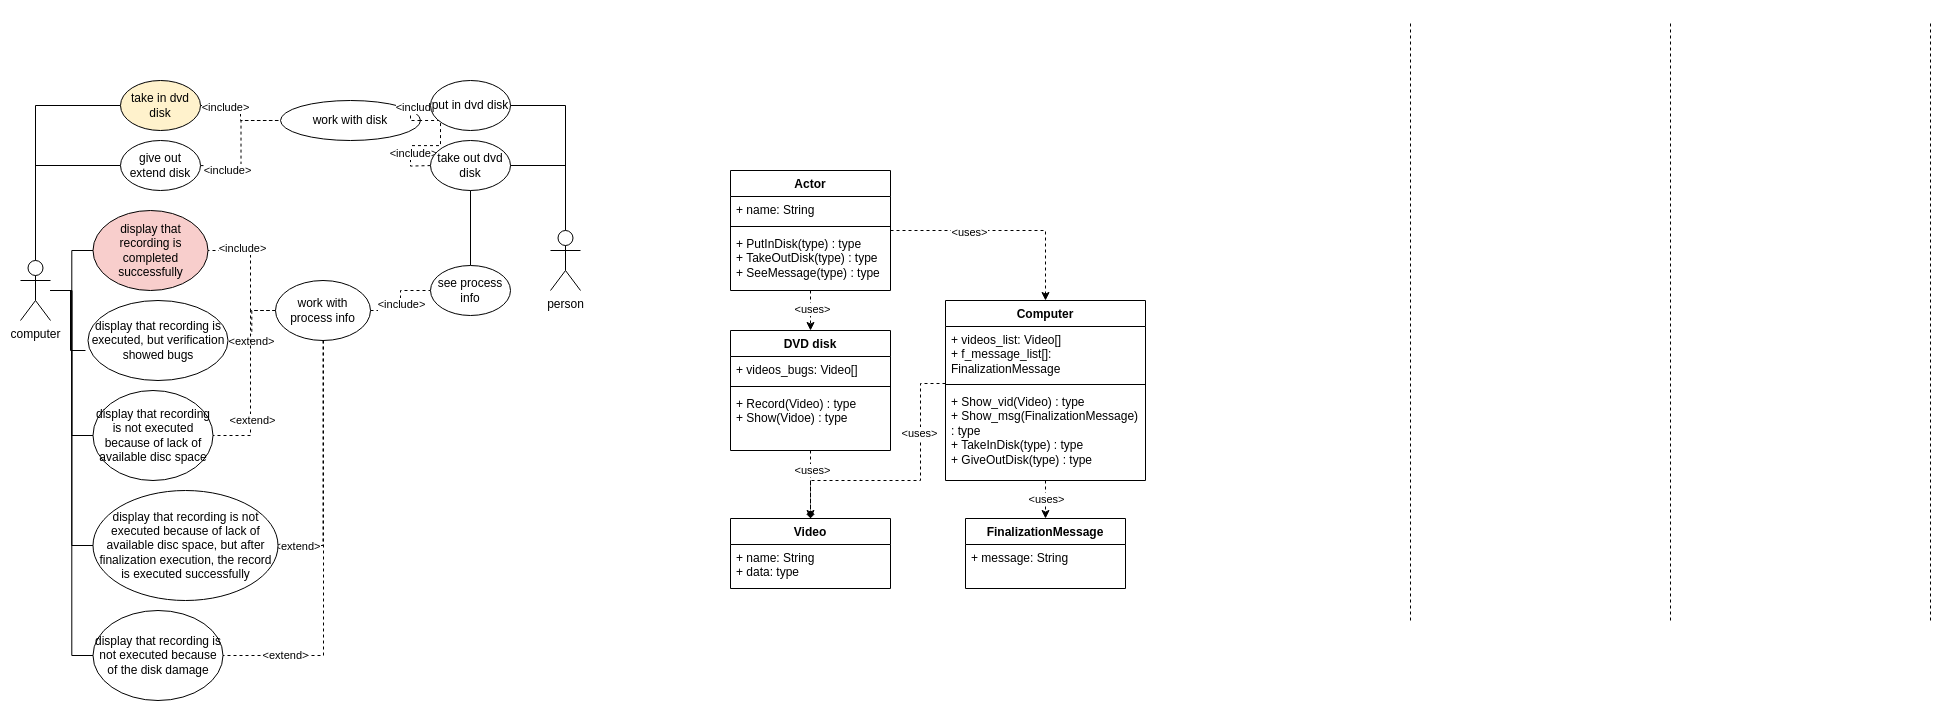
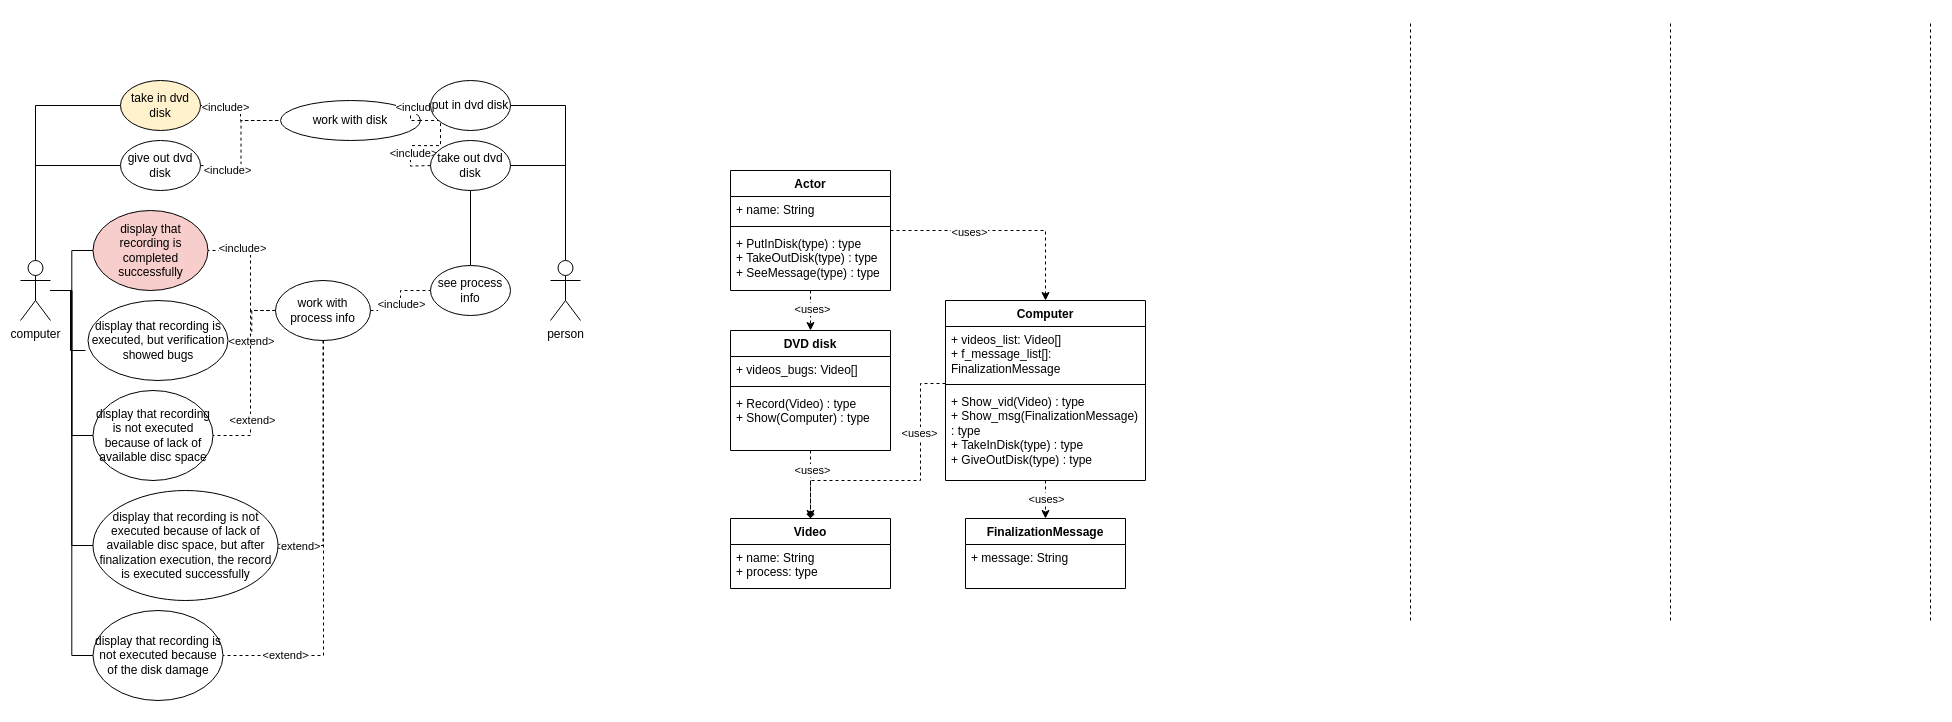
- <mxCell id="15" value="give out extend disk" style="ellipse;whiteSpace=wrap;html=1;" parent="1" vertex="1"><mxGeometry x="120" y="140" width="80" height="50" as="geometry" /></mxCell>
+ <mxCell id="15" value="give out dvd disk" style="ellipse;whiteSpace=wrap;html=1;" parent="1" vertex="1"><mxGeometry x="120" y="140" width="80" height="50" as="geometry" /></mxCell>
- <mxCell id="24" value="person" style="shape=umlActor;verticalLabelPosition=bottom;verticalAlign=top;html=1;outlineConnect=0;" parent="1" vertex="1"><mxGeometry x="550" y="230" width="30" height="60" as="geometry" /></mxCell>
+ <mxCell id="24" value="person" style="shape=umlActor;verticalLabelPosition=bottom;verticalAlign=top;html=1;outlineConnect=0;" parent="1" vertex="1"><mxGeometry x="550" y="260" width="30" height="60" as="geometry" /></mxCell>
- <mxCell id="51" value="+ Record(Video) : type&lt;br&gt;+ Show(Vidoe) : type" style="text;strokeColor=none;fillColor=none;align=left;verticalAlign=top;spacingLeft=4;spacingRight=4;overflow=hidden;rotatable=0;points=[[0,0.5],[1,0.5]];portConstraint=eastwest;whiteSpace=wrap;html=1;" parent="48" vertex="1"><mxGeometry y="60" width="160" height="60" as="geometry" /></mxCell>
+ <mxCell id="51" value="+ Record(Video) : type&lt;br&gt;+ Show(Computer) : type" style="text;strokeColor=none;fillColor=none;align=left;verticalAlign=top;spacingLeft=4;spacingRight=4;overflow=hidden;rotatable=0;points=[[0,0.5],[1,0.5]];portConstraint=eastwest;whiteSpace=wrap;html=1;" parent="48" vertex="1"><mxGeometry y="60" width="160" height="60" as="geometry" /></mxCell>
- <mxCell id="53" value="+ name: String&lt;br&gt;+ data: type" style="text;strokeColor=none;fillColor=none;align=left;verticalAlign=top;spacingLeft=4;spacingRight=4;overflow=hidden;rotatable=0;points=[[0,0.5],[1,0.5]];portConstraint=eastwest;whiteSpace=wrap;html=1;" parent="52" vertex="1"><mxGeometry y="26" width="160" height="44" as="geometry" /></mxCell>
+ <mxCell id="53" value="+ name: String&lt;br&gt;+ process: type" style="text;strokeColor=none;fillColor=none;align=left;verticalAlign=top;spacingLeft=4;spacingRight=4;overflow=hidden;rotatable=0;points=[[0,0.5],[1,0.5]];portConstraint=eastwest;whiteSpace=wrap;html=1;" parent="52" vertex="1"><mxGeometry y="26" width="160" height="44" as="geometry" /></mxCell>
